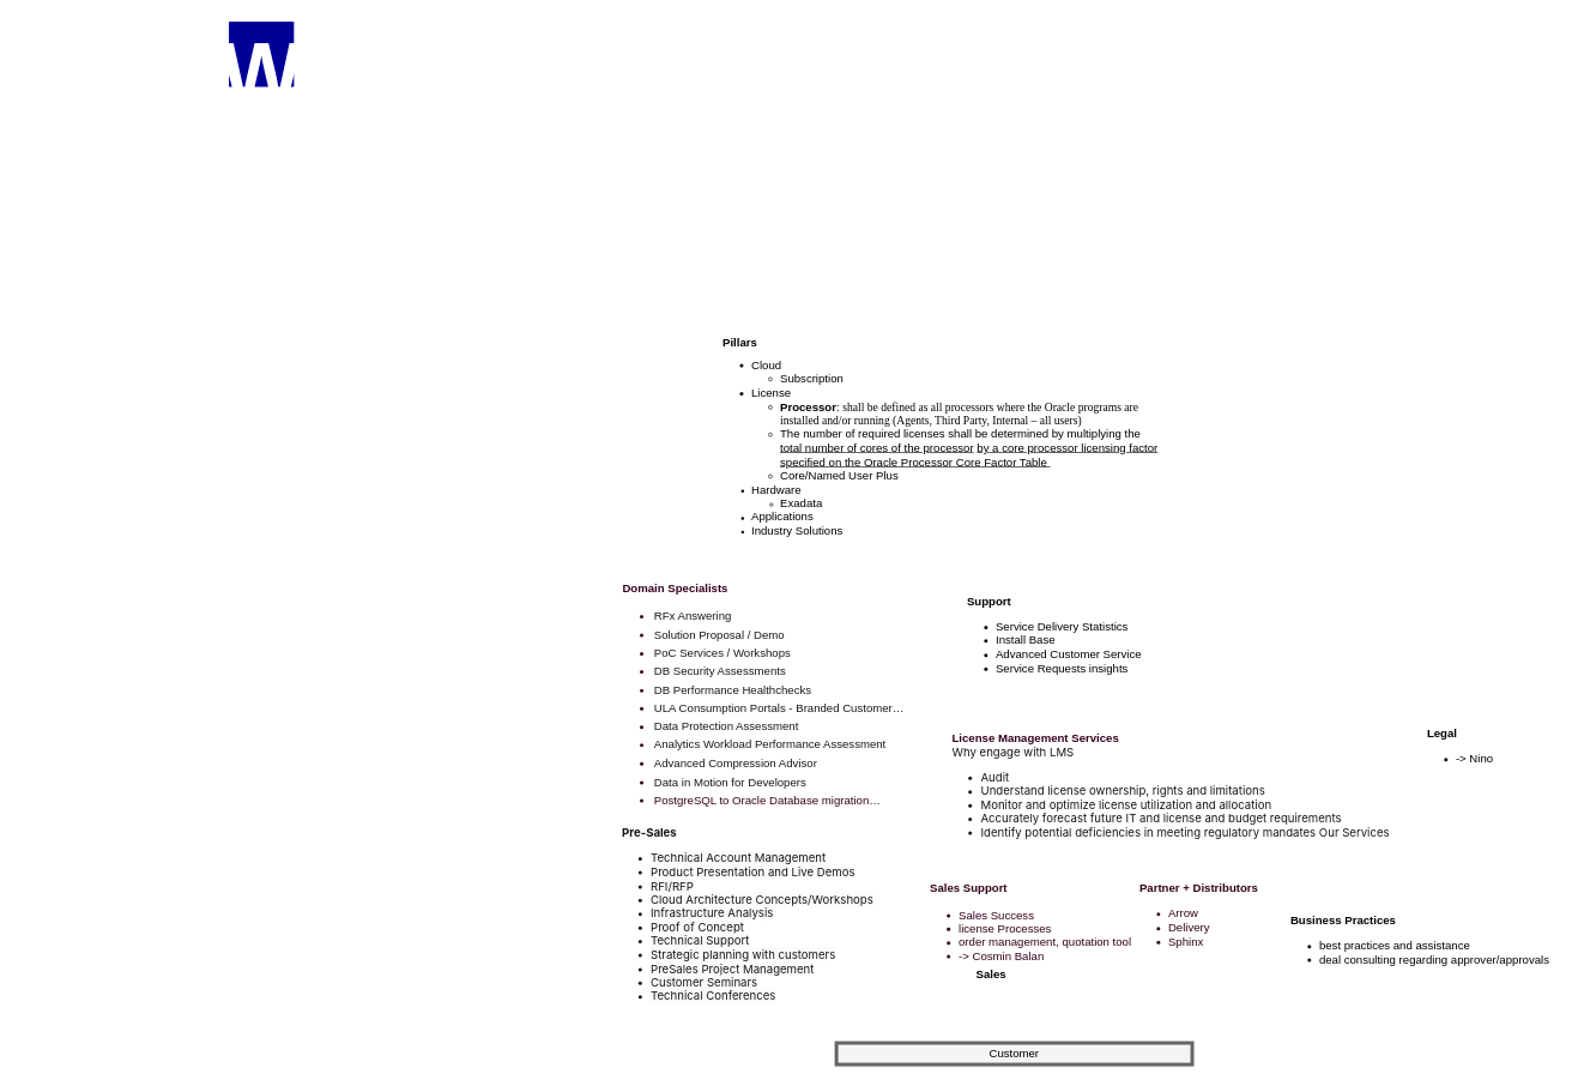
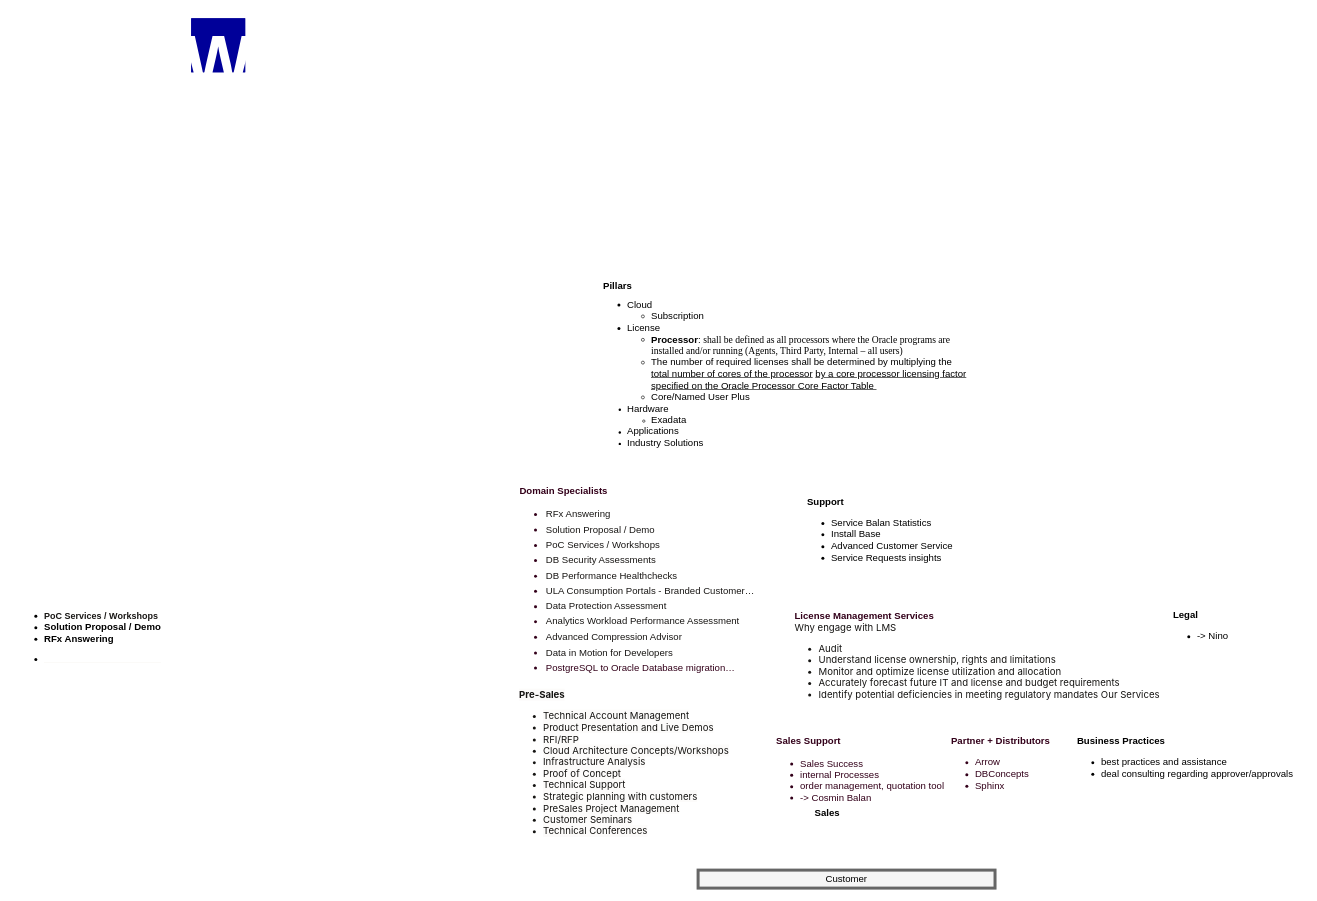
- <mxCell id="4" value="&lt;font style=&quot;font-size: 16px;&quot;&gt;&lt;b&gt;Support&lt;/b&gt;&lt;br&gt;&lt;ul style=&quot;&quot;&gt;&lt;li style=&quot;&quot;&gt;&lt;font style=&quot;font-size: 16px;&quot;&gt;Service Delivery Statistics&lt;/font&gt;&lt;/li&gt;&lt;li style=&quot;&quot;&gt;&lt;font style=&quot;font-size: 16px;&quot;&gt;Install Base&lt;/font&gt;&lt;/li&gt;&lt;li style=&quot;&quot;&gt;&lt;font style=&quot;font-size: 16px;&quot;&gt;Advanced Customer Service&lt;/font&gt;&lt;/li&gt;&lt;li style=&quot;&quot;&gt;&lt;font style=&quot;font-size: 16px;&quot;&gt;Service Requests insights&lt;/font&gt;&lt;/li&gt;&lt;/ul&gt;&lt;/font&gt;" style="text;whiteSpace=wrap;html=1;align=left;" parent="1" vertex="1"><mxGeometry x="1343" y="820" width="350" height="210" as="geometry" /></mxCell>
+ <mxCell id="4" value="&lt;font style=&quot;font-size: 16px;&quot;&gt;&lt;b&gt;Support&lt;/b&gt;&lt;br&gt;&lt;ul style=&quot;&quot;&gt;&lt;li style=&quot;&quot;&gt;&lt;font style=&quot;font-size: 16px;&quot;&gt;Service Balan Statistics&lt;/font&gt;&lt;/li&gt;&lt;li style=&quot;&quot;&gt;&lt;font style=&quot;font-size: 16px;&quot;&gt;Install Base&lt;/font&gt;&lt;/li&gt;&lt;li style=&quot;&quot;&gt;&lt;font style=&quot;font-size: 16px;&quot;&gt;Advanced Customer Service&lt;/font&gt;&lt;/li&gt;&lt;li style=&quot;&quot;&gt;&lt;font style=&quot;font-size: 16px;&quot;&gt;Service Requests insights&lt;/font&gt;&lt;/li&gt;&lt;/ul&gt;&lt;/font&gt;" style="text;whiteSpace=wrap;html=1;align=left;" parent="1" vertex="1"><mxGeometry x="1343" y="820" width="350" height="210" as="geometry" /></mxCell>
- <mxCell id="12" value="&lt;b&gt;Legal&lt;/b&gt;&lt;br&gt;&lt;ul style=&quot;&quot;&gt;&lt;li style=&quot;&quot;&gt;-&amp;gt; Nino&lt;/li&gt;&lt;/ul&gt;" style="text;html=1;align=left;verticalAlign=middle;resizable=0;points=[];autosize=1;strokeColor=none;fillColor=none;fontSize=16;fontFamily=Helvetica;fontColor=#000000;" parent="1" vertex="1"><mxGeometry x="1983" y="1005" width="120" height="80" as="geometry" /></mxCell>
+ <mxCell id="12" value="&lt;b&gt;Legal&lt;/b&gt;&lt;br&gt;&lt;ul style=&quot;&quot;&gt;&lt;li style=&quot;&quot;&gt;-&amp;gt; Nino&lt;/li&gt;&lt;/ul&gt;" style="text;html=1;align=left;verticalAlign=middle;resizable=0;points=[];autosize=1;strokeColor=none;fillColor=none;fontSize=16;fontFamily=Helvetica;fontColor=#000000;" parent="1" vertex="1"><mxGeometry x="1953" y="1010" width="120" height="80" as="geometry" /></mxCell>
+ <mxCell id="6" value="&lt;b&gt;&lt;div style=&quot;text-align: left;&quot;&gt;&lt;ul&gt;&lt;li&gt;&lt;strong style=&quot;color: rgb(26, 24, 22); font-size: 15px; -webkit-font-smoothing: antialiased; font-family: &amp;quot;Oracle Sans Semi Bold&amp;quot;, Arial, Helvetica, sans-serif;&quot;&gt;PoC Services / Workshops&lt;/strong&gt;&lt;/li&gt;&lt;li&gt;&lt;strong style=&quot;-webkit-font-smoothing: antialiased;&quot;&gt;Solution Proposal / Demo&lt;/strong&gt;&lt;/li&gt;&lt;li&gt;&lt;strong style=&quot;-webkit-font-smoothing: antialiased;&quot;&gt;RFx Answering&lt;/strong&gt;&lt;/li&gt;&lt;/ul&gt;&lt;/div&gt;&lt;/b&gt;&lt;b&gt;&lt;ul&gt;&lt;li style=&quot;font-size: 15px;&quot;&gt;&lt;b&gt;&lt;div style=&quot;-webkit-font-smoothing: antialiased; color: rgb(73, 75, 77); font-family: &amp;quot;Oracle Sans Regular&amp;quot;, Arial, Helvetica, sans-serif, Arial, Helvetica, sans-serif; font-weight: 400; text-align: start; background-color: rgb(248, 247, 244);&quot; class=&quot;scs-component-container&quot; id=&quot;be20befc-5876-4d73-90b2-bdab709d3658&quot;&gt;&lt;div style=&quot;-webkit-font-smoothing: antialiased; vertical-align: top; padding: 0.01px; padding-block: 0.1px;&quot; class=&quot;scs-component-bounding-box&quot;&gt;&lt;div style=&quot;-webkit-font-smoothing: antialiased;&quot; data-bind=&quot;component: { name: 'scs-image', params: {scsComponent: tagData}}&quot;&gt;&lt;/div&gt;&lt;/div&gt;&lt;/div&gt;&lt;/b&gt;&lt;/li&gt;&lt;/ul&gt;&lt;/b&gt;" style="text;html=1;align=center;verticalAlign=middle;resizable=0;points=[];autosize=1;strokeColor=none;fillColor=none;fontSize=16;" parent="1" vertex="1"><mxGeometry x="20" y="995" width="260" height="130" as="geometry" /></mxCell>
- <mxCell id="10" value="&lt;b&gt;Partner + Distributors&lt;/b&gt;&lt;br&gt;&lt;ul&gt;&lt;li&gt;Arrow&lt;/li&gt;&lt;li&gt;Delivery&lt;/li&gt;&lt;li&gt;Sphinx&lt;/li&gt;&lt;/ul&gt;" style="text;html=1;align=left;verticalAlign=middle;resizable=0;points=[];autosize=1;strokeColor=none;fillColor=none;fontSize=16;fontFamily=Helvetica;fontColor=#33001A;" parent="1" vertex="1"><mxGeometry x="1583" y="1220" width="190" height="120" as="geometry" /></mxCell>
+ <mxCell id="10" value="&lt;b&gt;Partner + Distributors&lt;/b&gt;&lt;br&gt;&lt;ul&gt;&lt;li&gt;Arrow&lt;/li&gt;&lt;li&gt;DBConcepts&lt;/li&gt;&lt;li&gt;Sphinx&lt;/li&gt;&lt;/ul&gt;" style="text;html=1;align=left;verticalAlign=middle;resizable=0;points=[];autosize=1;strokeColor=none;fillColor=none;fontSize=16;fontFamily=Helvetica;fontColor=#33001A;" parent="1" vertex="1"><mxGeometry x="1583" y="1220" width="190" height="120" as="geometry" /></mxCell>
- <mxCell id="9" value="&lt;div style=&quot;text-align: left;&quot;&gt;&lt;b style=&quot;font-size: 16px; background-color: initial;&quot;&gt;Sales Support&lt;/b&gt;&lt;/div&gt;&lt;font style=&quot;font-size: 16px;&quot;&gt;&lt;div style=&quot;text-align: left;&quot;&gt;&lt;ul&gt;&lt;li&gt;&lt;span style=&quot;background-color: initial;&quot;&gt;Sales Success&lt;/span&gt;&lt;/li&gt;&lt;li&gt;&lt;span style=&quot;background-color: initial;&quot;&gt;license Processes&lt;/span&gt;&lt;/li&gt;&lt;li&gt;&lt;span style=&quot;background-color: initial;&quot;&gt;order management, quotation tool&lt;/span&gt;&lt;/li&gt;&lt;li&gt;&lt;span style=&quot;background-color: initial;&quot;&gt;-&amp;gt; Cosmin Balan&lt;/span&gt;&lt;/li&gt;&lt;/ul&gt;&lt;/div&gt;&lt;/font&gt;" style="text;html=1;align=center;verticalAlign=middle;resizable=0;points=[];autosize=1;strokeColor=none;fillColor=none;fontSize=26;fontFamily=Helvetica;fontColor=#33001A;" parent="1" vertex="1"><mxGeometry x="1283" y="1210" width="300" height="150" as="geometry" /></mxCell>
+ <mxCell id="9" value="&lt;div style=&quot;text-align: left;&quot;&gt;&lt;b style=&quot;font-size: 16px; background-color: initial;&quot;&gt;Sales Support&lt;/b&gt;&lt;/div&gt;&lt;font style=&quot;font-size: 16px;&quot;&gt;&lt;div style=&quot;text-align: left;&quot;&gt;&lt;ul&gt;&lt;li&gt;&lt;span style=&quot;background-color: initial;&quot;&gt;Sales Success&lt;/span&gt;&lt;/li&gt;&lt;li&gt;&lt;span style=&quot;background-color: initial;&quot;&gt;internal Processes&lt;/span&gt;&lt;/li&gt;&lt;li&gt;&lt;span style=&quot;background-color: initial;&quot;&gt;order management, quotation tool&lt;/span&gt;&lt;/li&gt;&lt;li&gt;&lt;span style=&quot;background-color: initial;&quot;&gt;-&amp;gt; Cosmin Balan&lt;/span&gt;&lt;/li&gt;&lt;/ul&gt;&lt;/div&gt;&lt;/font&gt;" style="text;html=1;align=center;verticalAlign=middle;resizable=0;points=[];autosize=1;strokeColor=none;fillColor=none;fontSize=26;fontFamily=Helvetica;fontColor=#33001A;" parent="1" vertex="1"><mxGeometry x="1283" y="1210" width="300" height="150" as="geometry" /></mxCell>
- <mxCell id="13" value="&lt;b style=&quot;&quot;&gt;Business Practices&amp;nbsp;&lt;/b&gt;&lt;br&gt;&lt;ul&gt;&lt;li&gt;best practices and assistance&lt;/li&gt;&lt;li&gt;deal consulting regarding approver/approvals&lt;/li&gt;&lt;/ul&gt;" style="text;html=1;align=left;verticalAlign=middle;resizable=0;points=[];autosize=1;strokeColor=none;fillColor=none;fontSize=16;fontFamily=Helvetica;fontColor=#000000;" parent="1" vertex="1"><mxGeometry x="1793" y="1265" width="380" height="100" as="geometry" /></mxCell>
+ <mxCell id="13" value="&lt;b style=&quot;&quot;&gt;Business Practices&amp;nbsp;&lt;/b&gt;&lt;br&gt;&lt;ul&gt;&lt;li&gt;best practices and assistance&lt;/li&gt;&lt;li&gt;deal consulting regarding approver/approvals&lt;/li&gt;&lt;/ul&gt;" style="text;html=1;align=left;verticalAlign=middle;resizable=0;points=[];autosize=1;strokeColor=none;fillColor=none;fontSize=16;fontFamily=Helvetica;fontColor=#000000;" parent="1" vertex="1"><mxGeometry x="1793" y="1220" width="380" height="100" as="geometry" /></mxCell>
